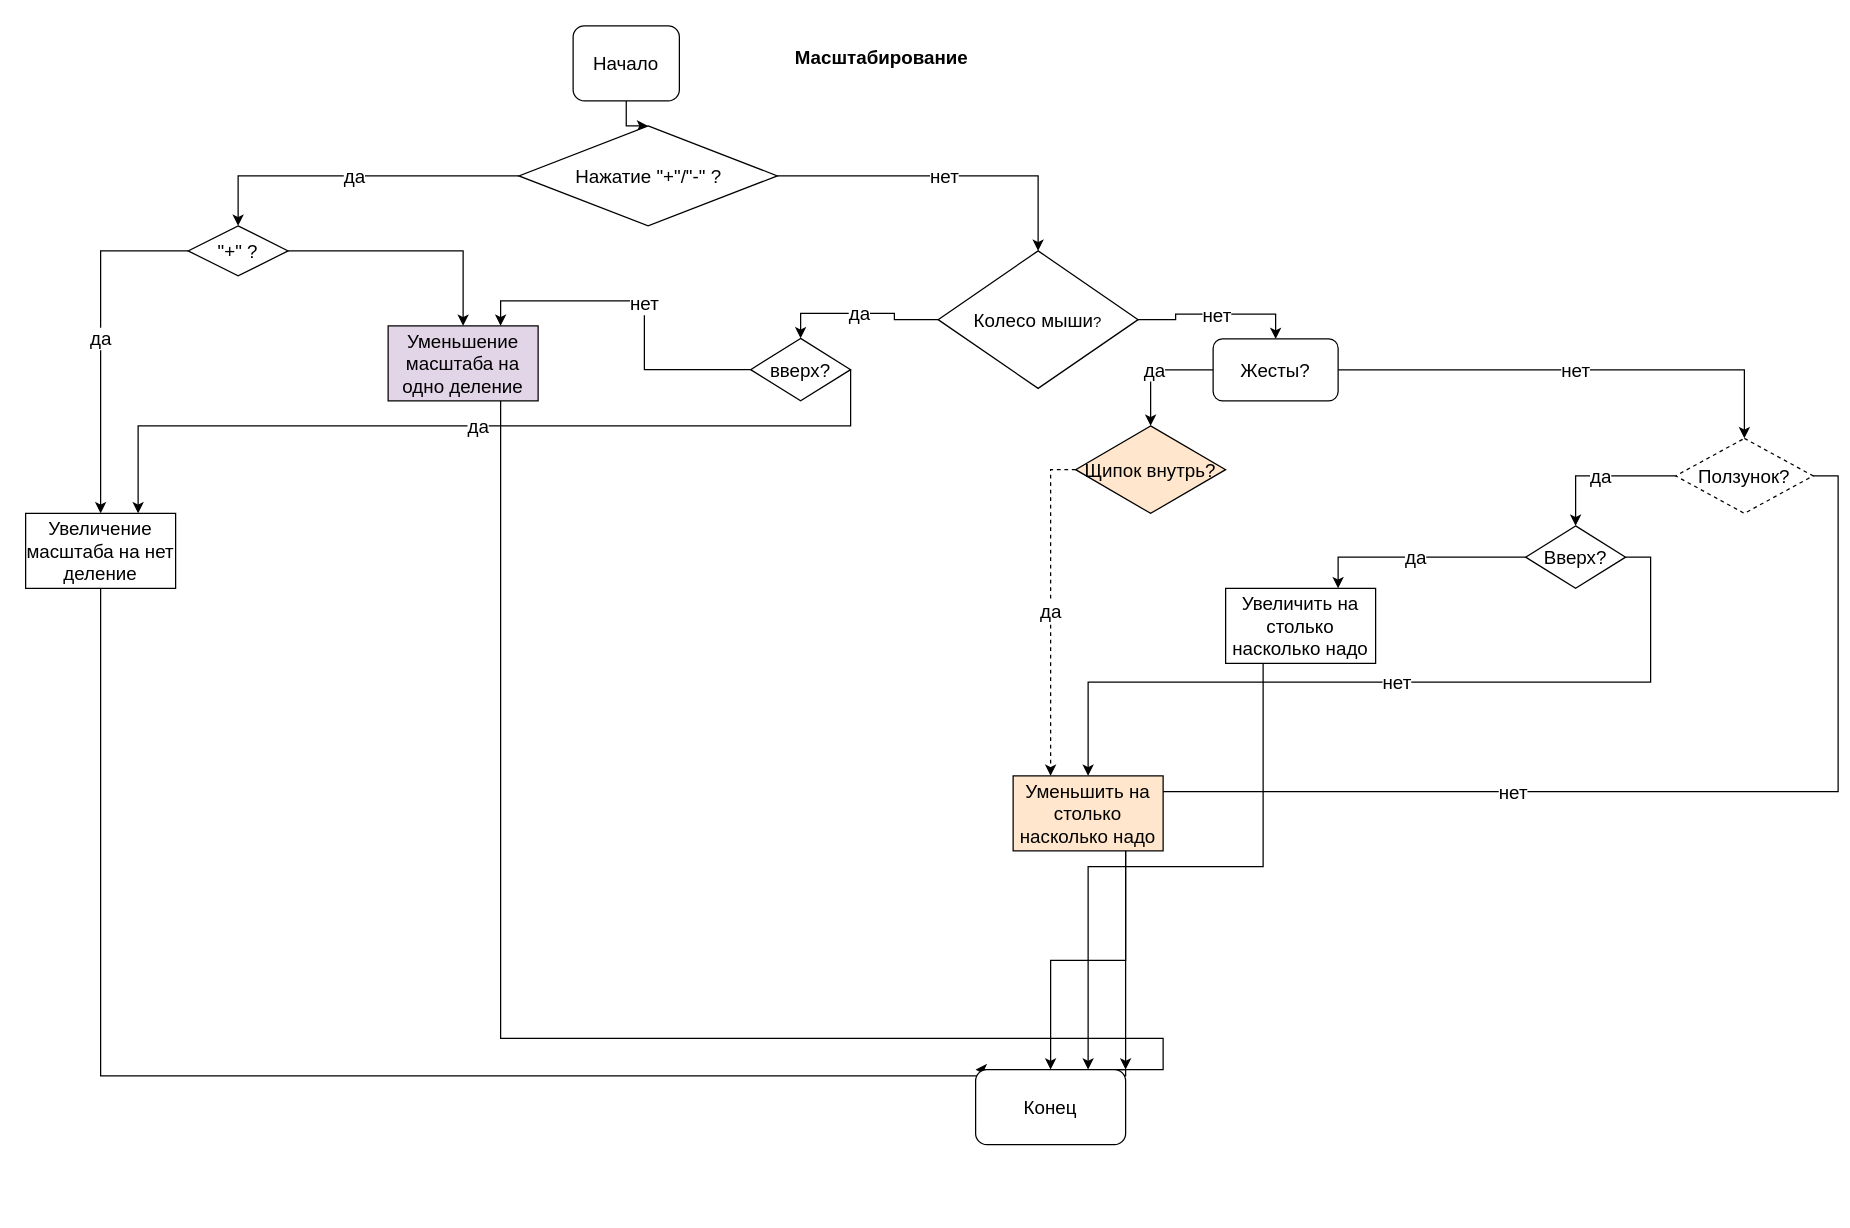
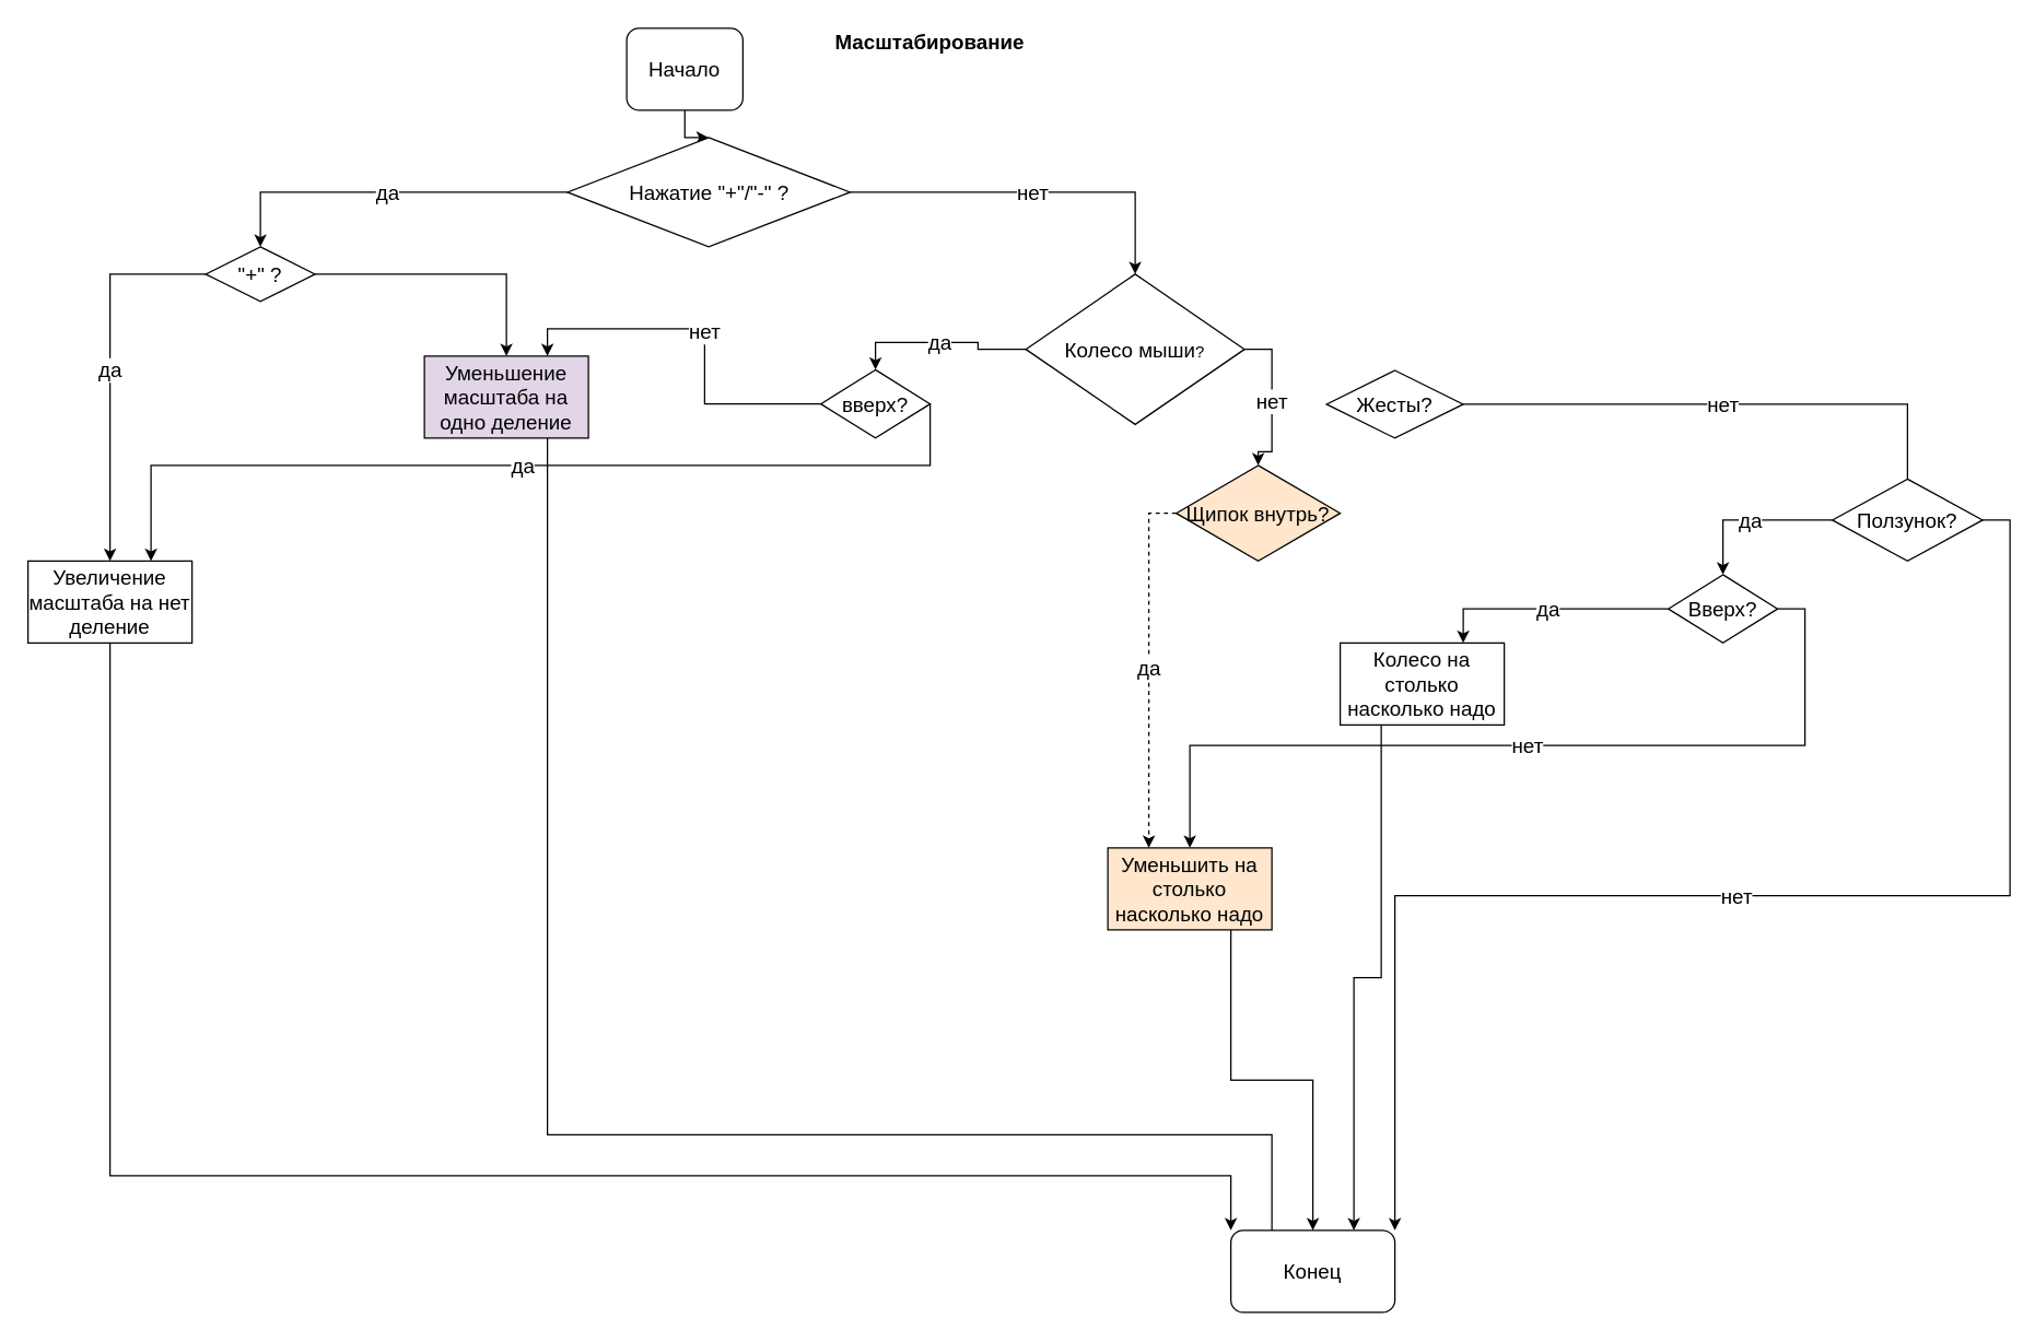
- <mxCell id="2" value="Масштабирование" style="text;html=1;strokeColor=none;fillColor=none;align=center;verticalAlign=middle;whiteSpace=wrap;rounded=0;fontSize=15;fontStyle=1" vertex="1" parent="1"><mxGeometry x="630" y="20" width="150" height="50" as="geometry" /></mxCell>
+ <mxCell id="2" value="Масштабирование" style="text;html=1;strokeColor=none;fillColor=none;align=center;verticalAlign=middle;whiteSpace=wrap;rounded=0;fontSize=15;fontStyle=1" vertex="1" parent="1"><mxGeometry x="605" y="5" width="150" height="50" as="geometry" /></mxCell>
- <mxCell id="16" value="нет" style="edgeStyle=orthogonalEdgeStyle;rounded=0;orthogonalLoop=1;jettySize=auto;html=1;exitX=1;exitY=0.5;exitDx=0;exitDy=0;entryX=0.5;entryY=0;entryDx=0;entryDy=0;fontSize=15;" edge="1" parent="1" source="17" target="23"><mxGeometry relative="1" as="geometry" /></mxCell>
+ <mxCell id="16" value="нет" style="edgeStyle=orthogonalEdgeStyle;rounded=0;orthogonalLoop=1;jettySize=auto;html=1;exitX=1;exitY=0.5;exitDx=0;exitDy=0;fontSize=15;" edge="1" parent="1" source="17" target="25"><mxGeometry relative="1" as="geometry" /></mxCell>
- <mxCell id="21" value="да" style="edgeStyle=orthogonalEdgeStyle;rounded=0;orthogonalLoop=1;jettySize=auto;html=1;exitX=0;exitY=0.5;exitDx=0;exitDy=0;entryX=0.5;entryY=0;entryDx=0;entryDy=0;fontSize=15;" edge="1" parent="1" source="23" target="25"><mxGeometry relative="1" as="geometry" /></mxCell>
- <mxCell id="23" value="&lt;font style=&quot;font-size: 15px&quot;&gt;Жесты?&lt;/font&gt;" style="whiteSpace=wrap;html=1;rounded=1;" vertex="1" parent="1"><mxGeometry x="970" y="270.47" width="100" height="49.53" as="geometry" /></mxCell>
+ <mxCell id="23" value="&lt;font style=&quot;font-size: 15px&quot;&gt;Жесты?&lt;/font&gt;" style="rhombus;whiteSpace=wrap;html=1;" vertex="1" parent="1"><mxGeometry x="970" y="270.47" width="100" height="49.53" as="geometry" /></mxCell>
- <mxCell id="22" value="нет" style="edgeStyle=orthogonalEdgeStyle;rounded=0;orthogonalLoop=1;jettySize=auto;html=1;exitX=1;exitY=0.5;exitDx=0;exitDy=0;entryX=0.5;entryY=0;entryDx=0;entryDy=0;fontSize=15;" edge="1" parent="1" source="23" target="28"><mxGeometry relative="1" as="geometry" /></mxCell>
+ <mxCell id="22" value="нет" style="edgeStyle=orthogonalEdgeStyle;rounded=0;orthogonalLoop=1;jettySize=auto;html=1;exitX=1;exitY=0.5;exitDx=0;exitDy=0;entryX=0.5;entryY=0;entryDx=0;entryDy=0;fontSize=15;endArrow=none;" edge="1" parent="1" source="23" target="28"><mxGeometry relative="1" as="geometry" /></mxCell>
- <mxCell id="28" value="Ползунок?" style="rhombus;whiteSpace=wrap;html=1;fontSize=15;dashed=1;" vertex="1" parent="1"><mxGeometry x="1340" y="350" width="110" height="60" as="geometry" /></mxCell>
+ <mxCell id="28" value="Ползунок?" style="rhombus;whiteSpace=wrap;html=1;fontSize=15;" vertex="1" parent="1"><mxGeometry x="1340" y="350" width="110" height="60" as="geometry" /></mxCell>
- <mxCell id="32" value="Увеличить на столько насколько надо" style="rounded=0;whiteSpace=wrap;html=1;fontSize=15;" vertex="1" parent="1"><mxGeometry x="980" y="470" width="120" height="60" as="geometry" /></mxCell>
+ <mxCell id="32" value="Колесо на столько насколько надо" style="rounded=0;whiteSpace=wrap;html=1;fontSize=15;" vertex="1" parent="1"><mxGeometry x="980" y="470" width="120" height="60" as="geometry" /></mxCell>
- <mxCell id="36" value="Конец" style="rounded=1;whiteSpace=wrap;html=1;fontSize=15;" vertex="1" parent="1"><mxGeometry x="780" y="855" width="120" height="60" as="geometry" /></mxCell>
+ <mxCell id="36" value="Конец" style="rounded=1;whiteSpace=wrap;html=1;fontSize=15;" vertex="1" parent="1"><mxGeometry x="900" y="900" width="120" height="60" as="geometry" /></mxCell>
